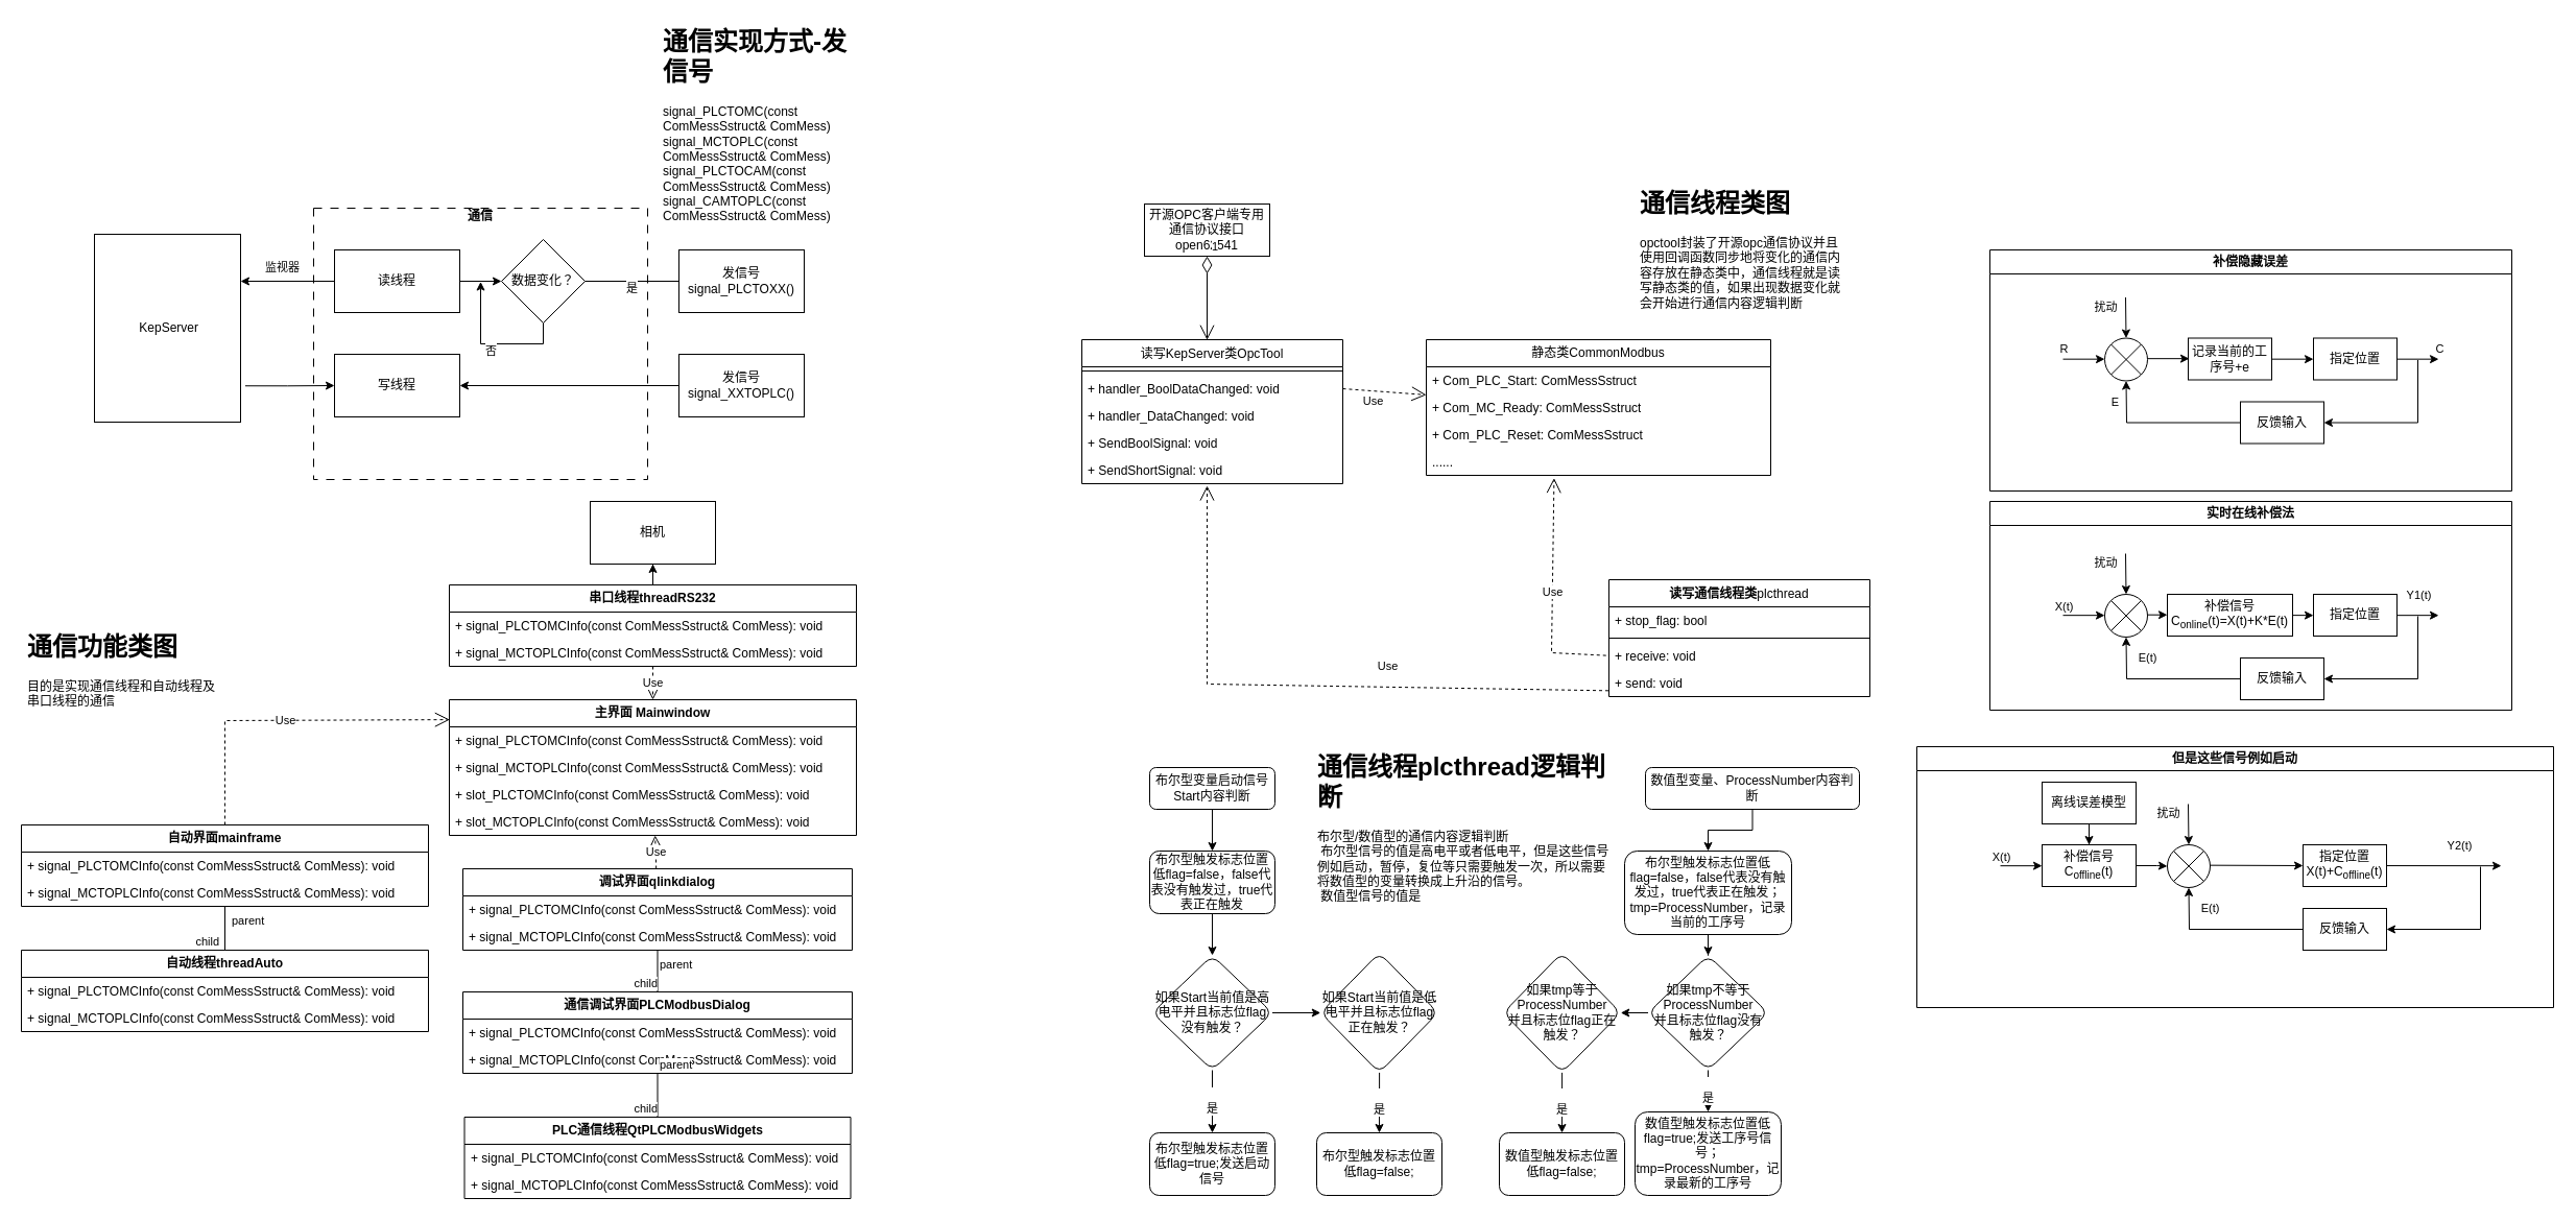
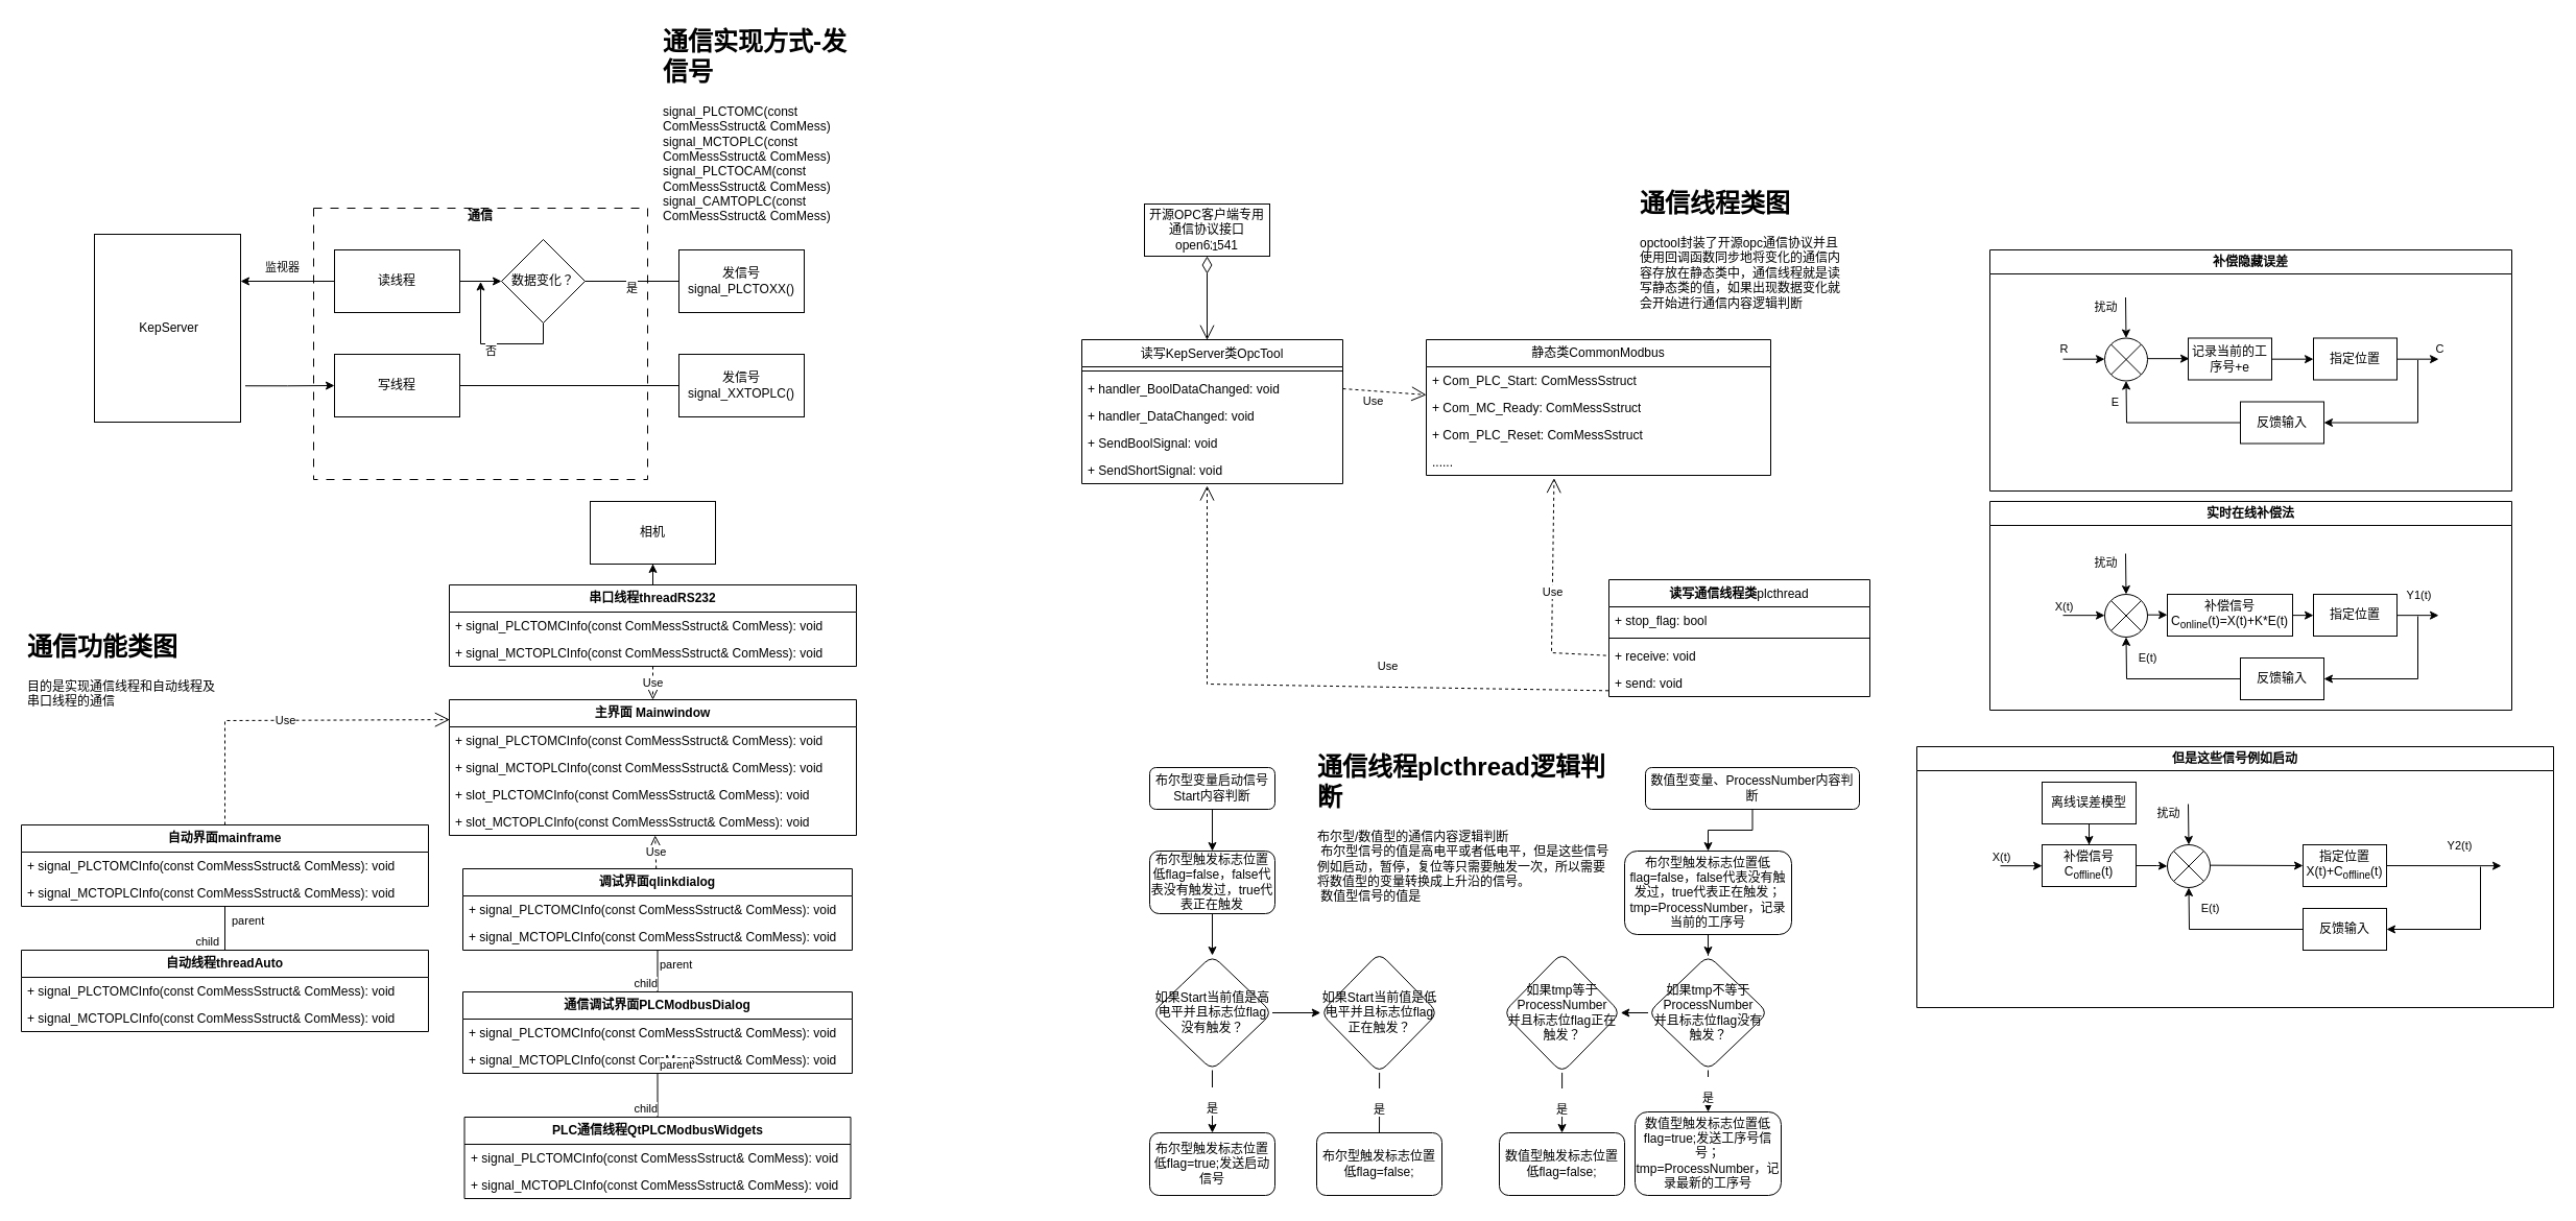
- <mxCell id="13" style="edgeStyle=orthogonalEdgeStyle;rounded=0;orthogonalLoop=1;jettySize=auto;html=1;entryX=1;entryY=0.5;entryDx=0;entryDy=0;" parent="1" source="14" target="7" edge="1"><mxGeometry relative="1" as="geometry" /></mxCell>
+ <mxCell id="13" style="edgeStyle=orthogonalEdgeStyle;rounded=0;orthogonalLoop=1;jettySize=auto;html=1;entryX=1;entryY=0.5;entryDx=0;entryDy=0;endArrow=none;" parent="1" source="14" target="7" edge="1"><mxGeometry relative="1" as="geometry" /></mxCell>
- <mxCell id="85" value="&lt;br&gt;是" style="edgeStyle=orthogonalEdgeStyle;rounded=0;orthogonalLoop=1;jettySize=auto;html=1;" parent="1" source="86" target="87" edge="1"><mxGeometry relative="1" as="geometry" /></mxCell>
+ <mxCell id="85" value="&lt;br&gt;是" style="edgeStyle=orthogonalEdgeStyle;rounded=0;orthogonalLoop=1;jettySize=auto;html=1;endArrow=none;" parent="1" source="86" target="87" edge="1"><mxGeometry relative="1" as="geometry" /></mxCell>
